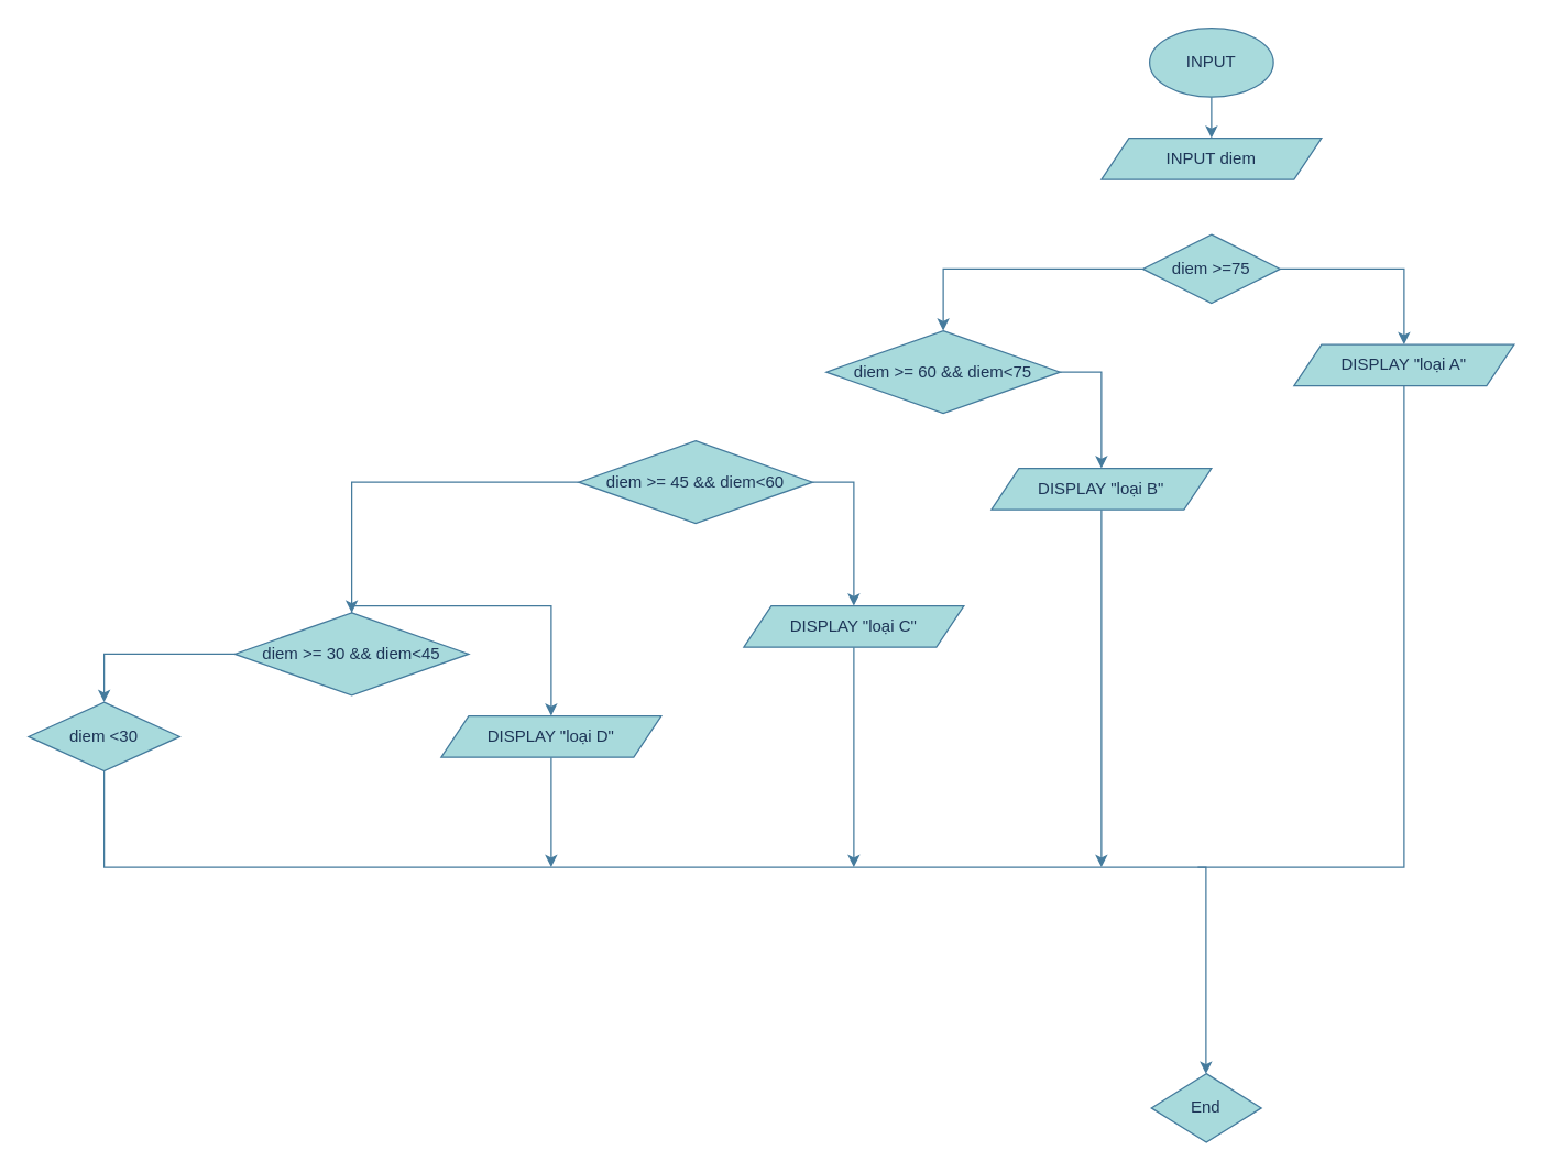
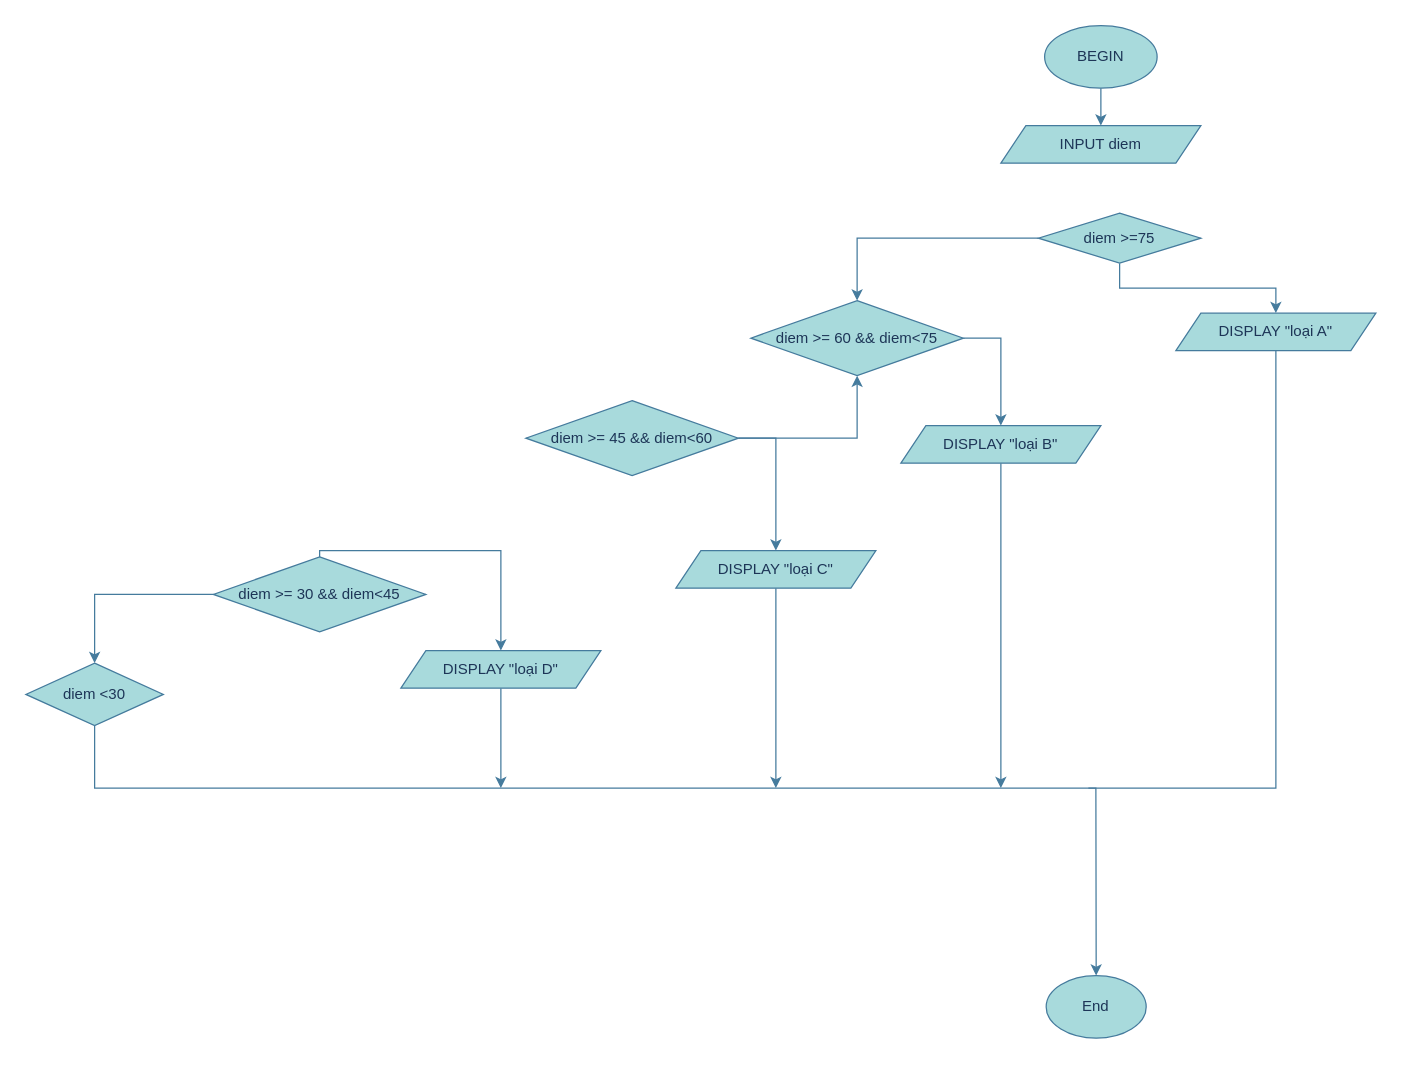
- <mxCell id="3" value="INPUT" style="ellipse;whiteSpace=wrap;html=1;fillColor=#A8DADC;strokeColor=#457B9D;fontColor=#1D3557;" parent="1" vertex="1"><mxGeometry x="835" y="20" width="90" height="50" as="geometry" /></mxCell>
+ <mxCell id="3" value="BEGIN" style="ellipse;whiteSpace=wrap;html=1;fillColor=#A8DADC;strokeColor=#457B9D;fontColor=#1D3557;" parent="1" vertex="1"><mxGeometry x="835" y="20" width="90" height="50" as="geometry" /></mxCell>
- <mxCell id="9" value="diem &amp;gt;=75" style="rhombus;whiteSpace=wrap;html=1;fillColor=#A8DADC;strokeColor=#457B9D;fontColor=#1D3557;" parent="1" vertex="1"><mxGeometry x="830" y="170" width="100" height="50" as="geometry" /></mxCell>
+ <mxCell id="9" value="diem &amp;gt;=75" style="rhombus;whiteSpace=wrap;html=1;fillColor=#A8DADC;strokeColor=#457B9D;fontColor=#1D3557;" parent="1" vertex="1"><mxGeometry x="830" y="170" width="130" height="40" as="geometry" /></mxCell>
- <mxCell id="16" value="" style="edgeStyle=orthogonalEdgeStyle;rounded=0;orthogonalLoop=1;jettySize=auto;html=1;labelBackgroundColor=#F1FAEE;strokeColor=#457B9D;fontColor=#1D3557;" parent="1" source="17" target="22" edge="1"><mxGeometry relative="1" as="geometry" /></mxCell>
+ <mxCell id="16" value="" style="edgeStyle=orthogonalEdgeStyle;rounded=0;orthogonalLoop=1;jettySize=auto;html=1;labelBackgroundColor=#F1FAEE;strokeColor=#457B9D;fontColor=#1D3557;" parent="1" source="17" target="12" edge="1"><mxGeometry relative="1" as="geometry" /></mxCell>
- <mxCell id="26" value="diem &amp;lt;30" style="rhombus;whiteSpace=wrap;html=1;fillColor=#A8DADC;strokeColor=#457B9D;fontColor=#1D3557;" parent="1" vertex="1"><mxGeometry x="20" y="510" width="110" height="50" as="geometry" /></mxCell>
+ <mxCell id="26" value="diem &amp;lt;30" style="rhombus;whiteSpace=wrap;html=1;fillColor=#A8DADC;strokeColor=#457B9D;fontColor=#1D3557;" parent="1" vertex="1"><mxGeometry x="20" y="530" width="110" height="50" as="geometry" /></mxCell>
- <mxCell id="5" value="End" style="rhombus;whiteSpace=wrap;html=1;fillColor=#A8DADC;strokeColor=#457B9D;fontColor=#1D3557;" parent="1" vertex="1"><mxGeometry x="836.25" y="780" width="80" height="50" as="geometry" /></mxCell>
+ <mxCell id="5" value="End" style="ellipse;whiteSpace=wrap;html=1;fillColor=#A8DADC;strokeColor=#457B9D;fontColor=#1D3557;" parent="1" vertex="1"><mxGeometry x="836.25" y="780" width="80" height="50" as="geometry" /></mxCell>
